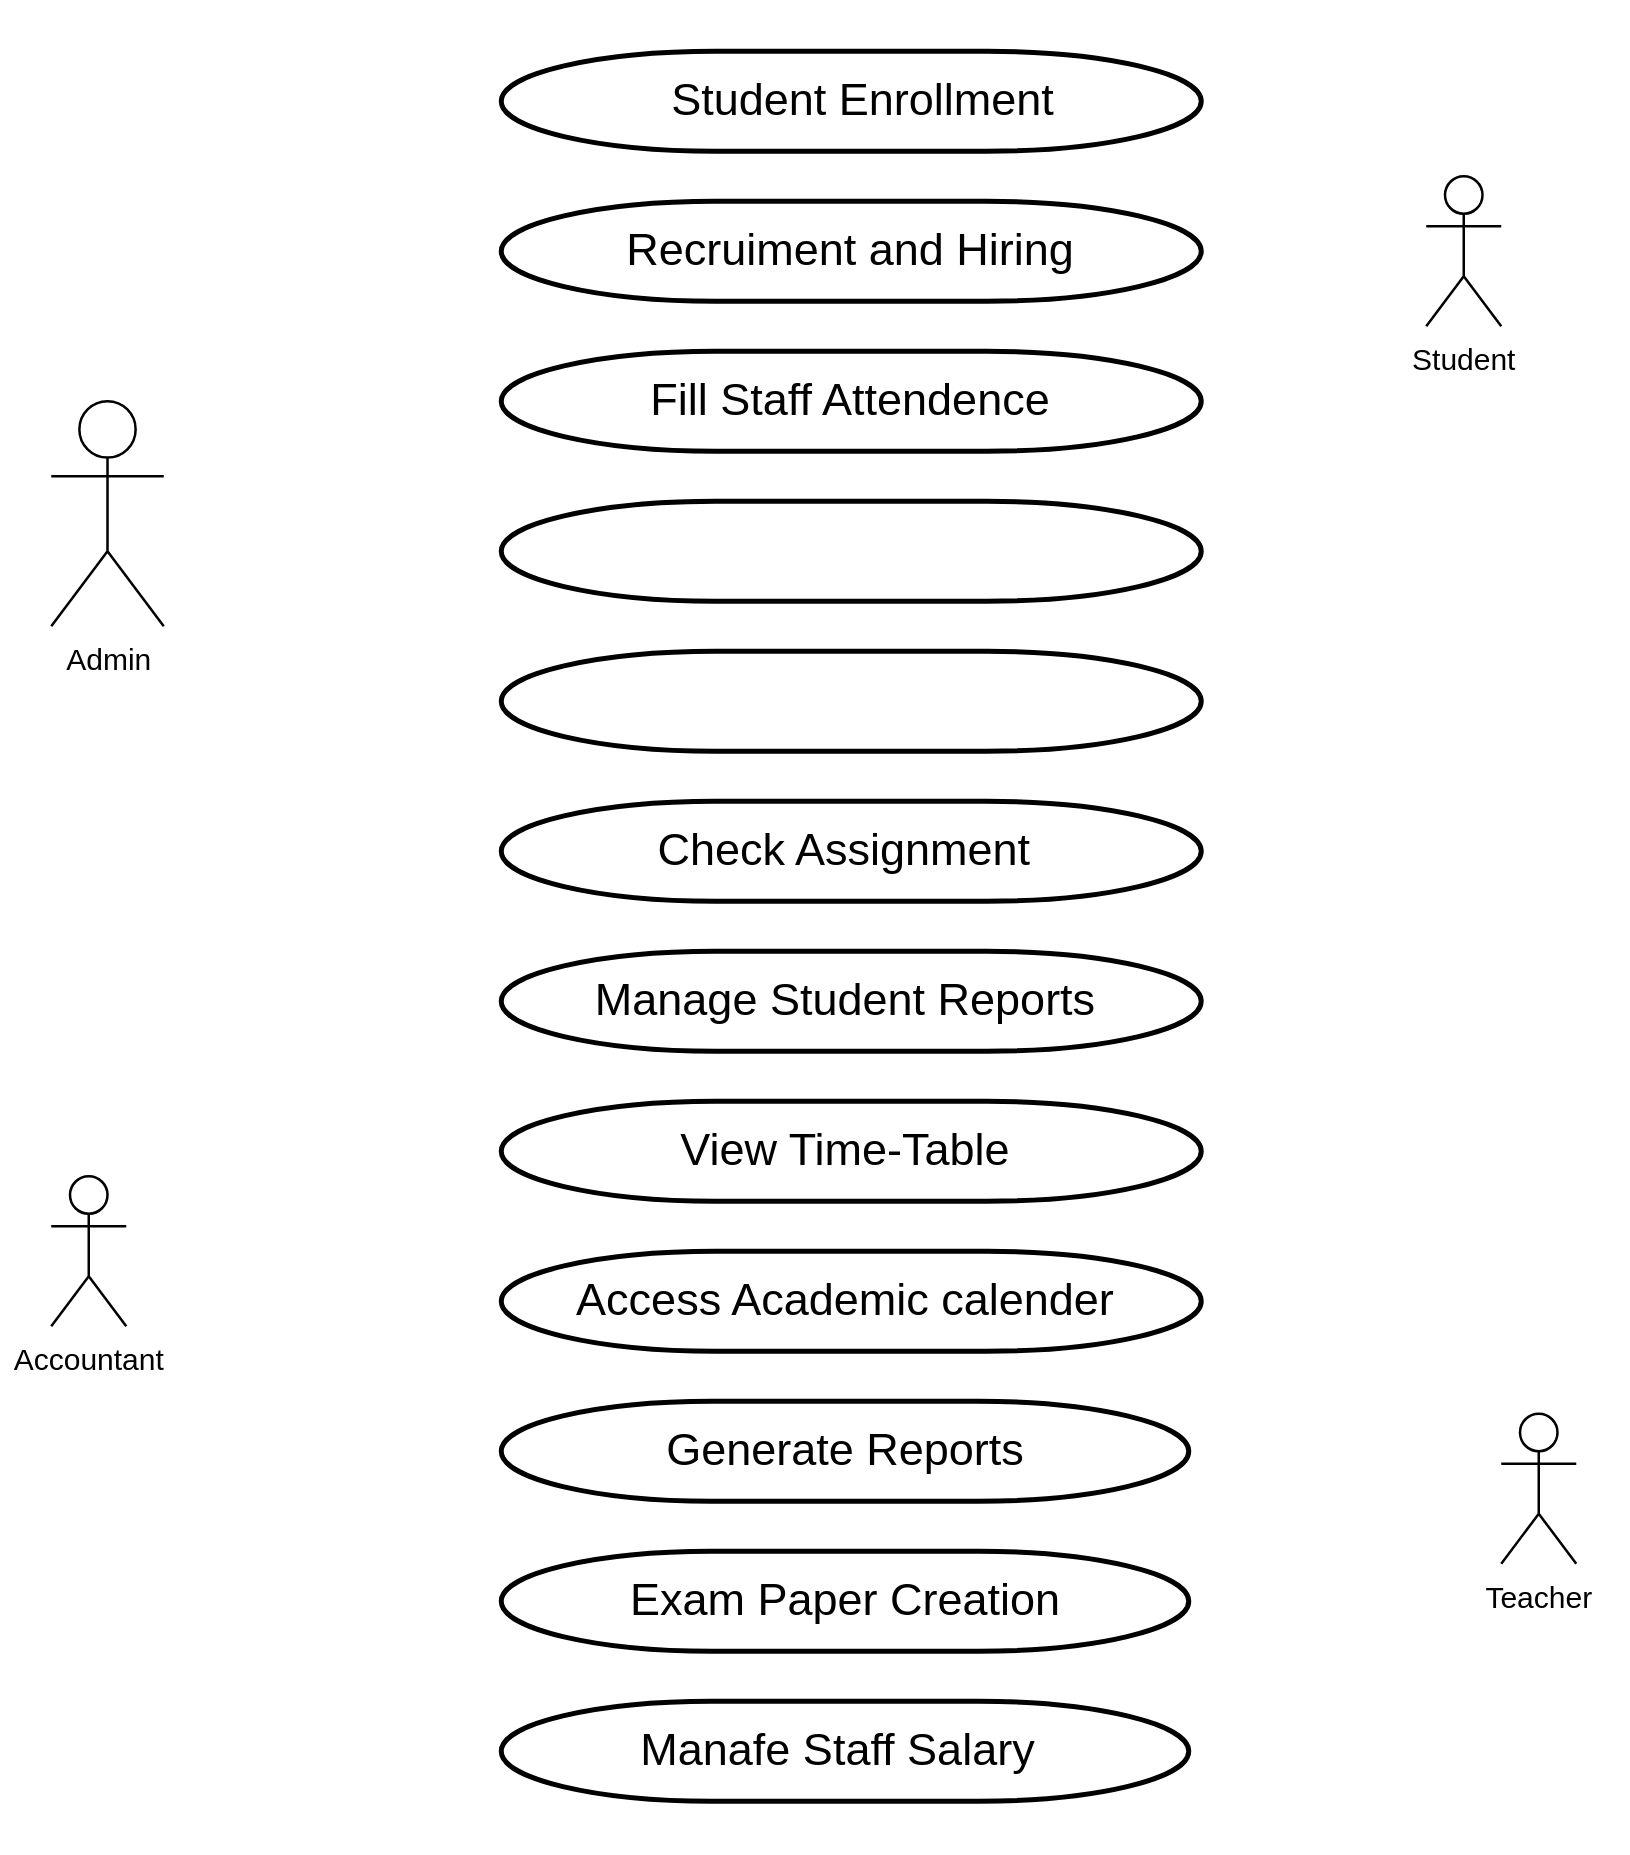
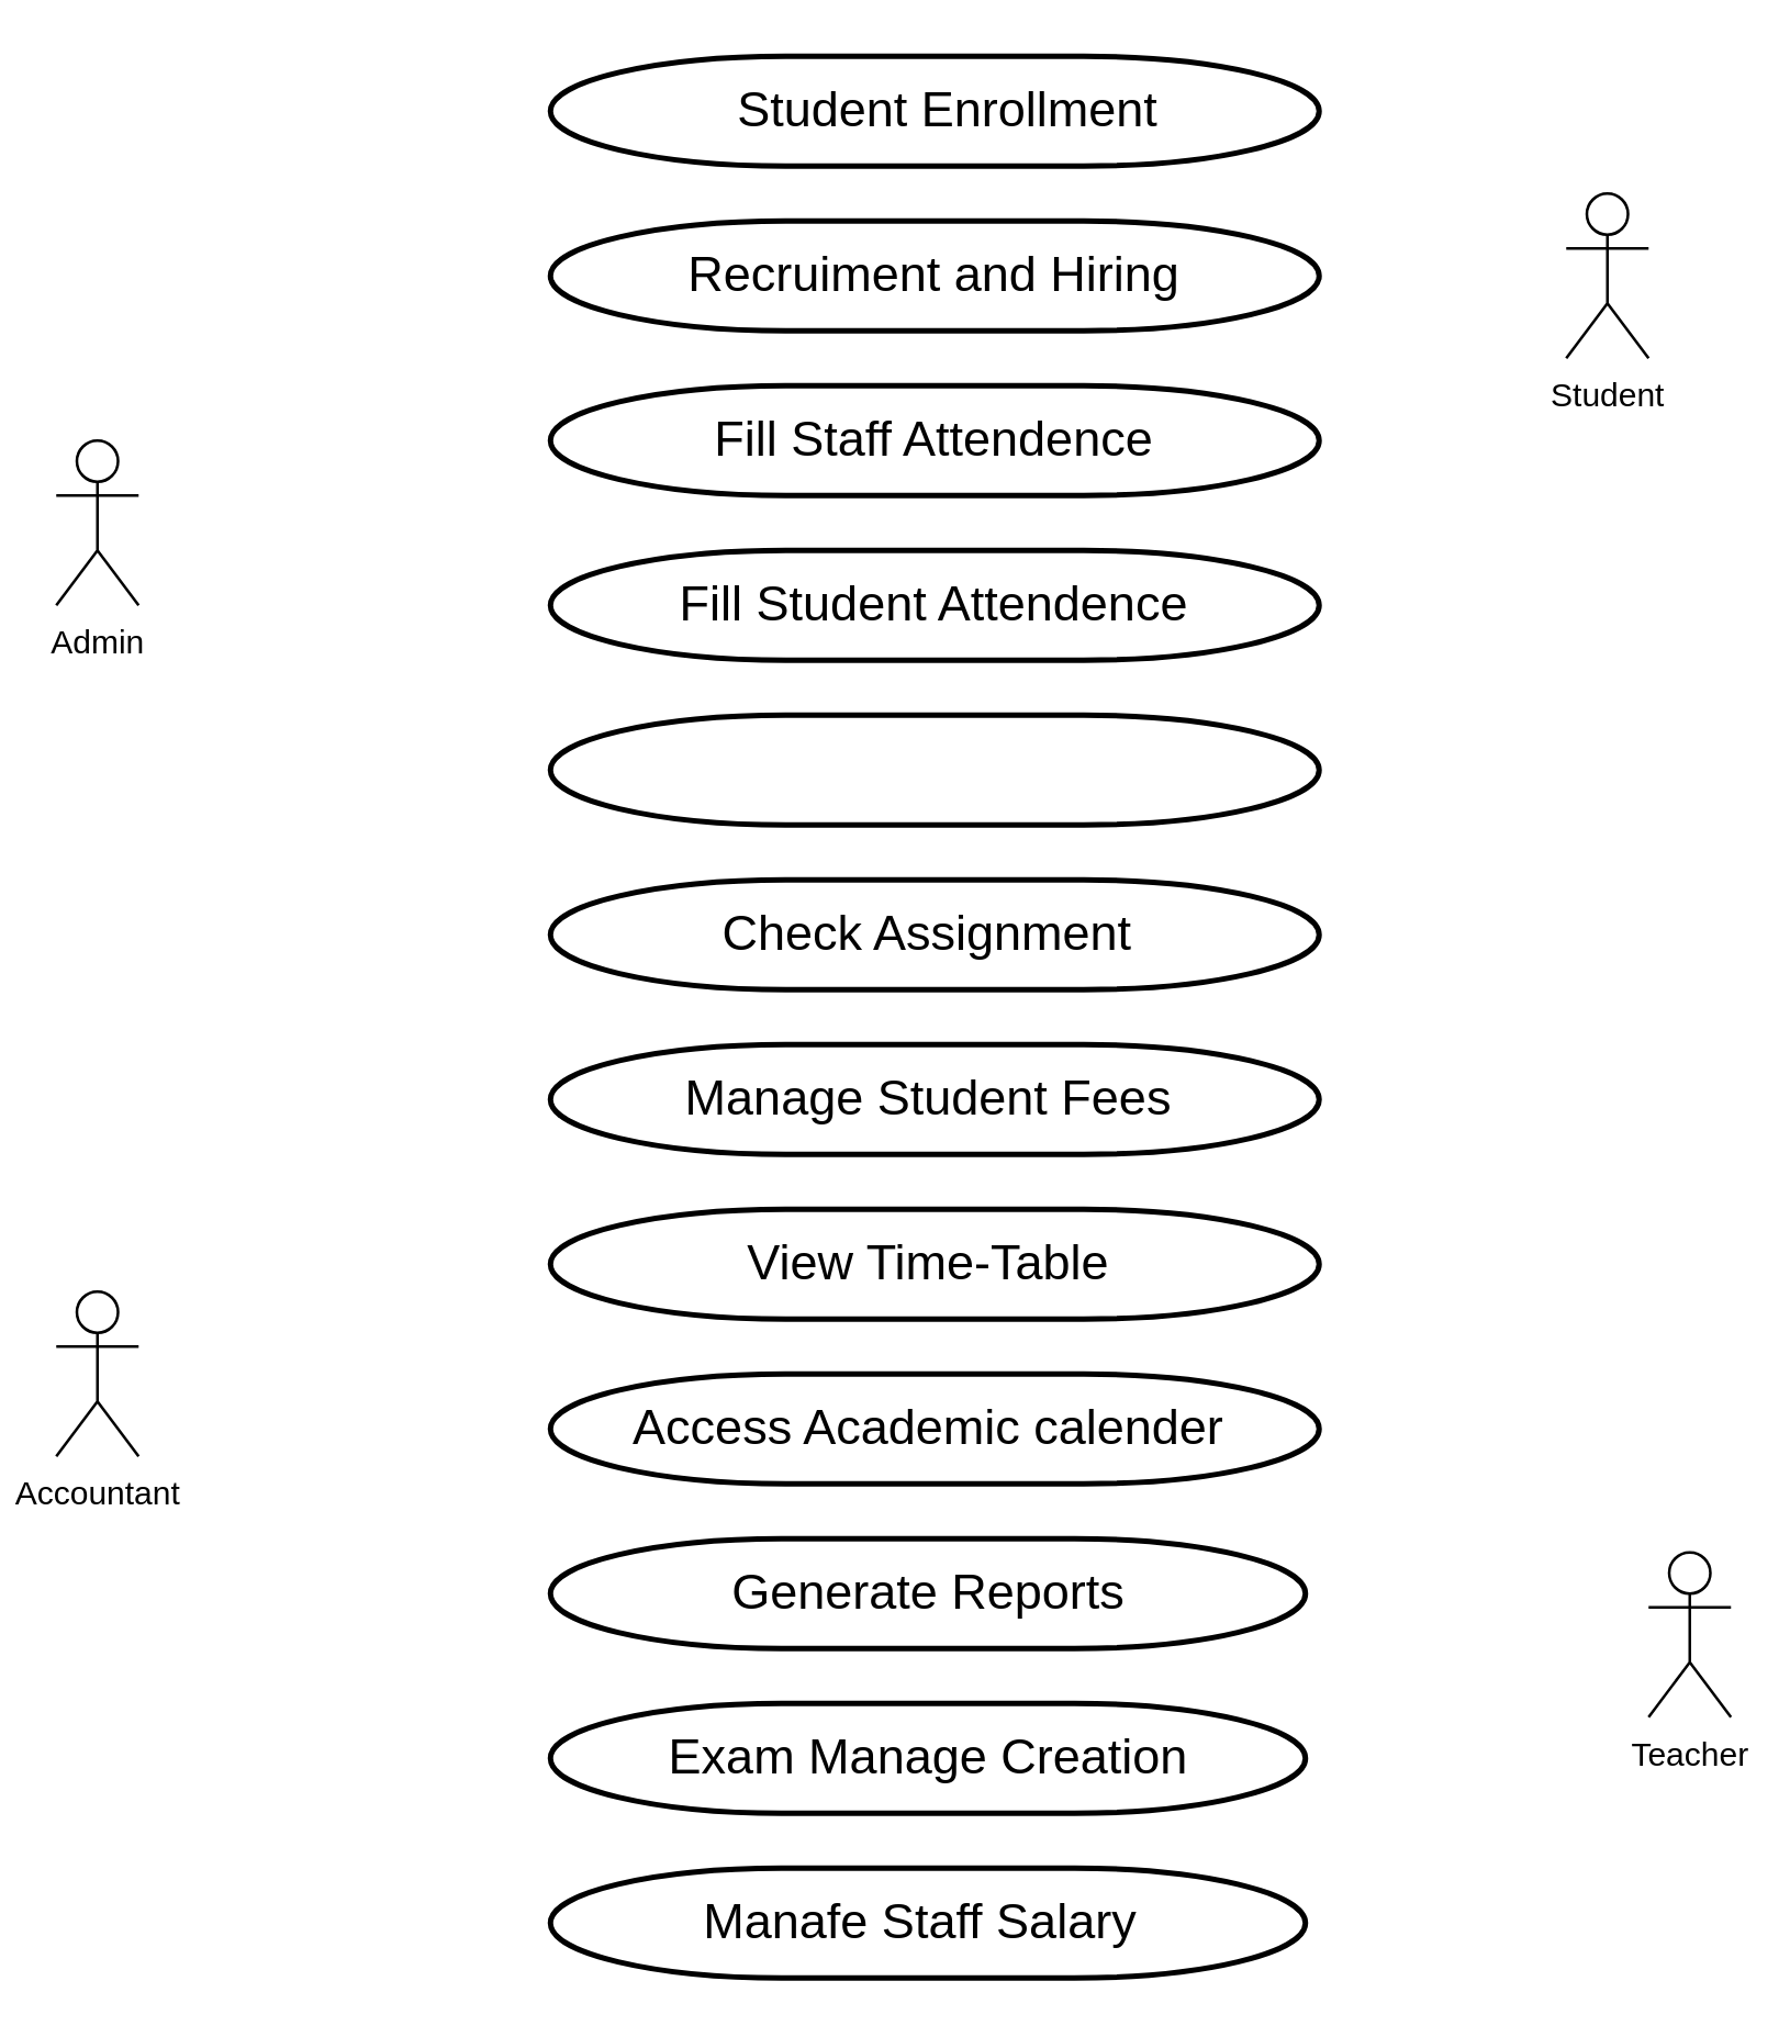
- <mxCell id="25" value="Admin" style="shape=umlActor;verticalLabelPosition=bottom;verticalAlign=top;html=1;outlineConnect=0;" vertex="1" parent="1"><mxGeometry x="20" y="160" width="45" height="90" as="geometry" /></mxCell>
+ <mxCell id="25" value="Admin" style="shape=umlActor;verticalLabelPosition=bottom;verticalAlign=top;html=1;outlineConnect=0;" vertex="1" parent="1"><mxGeometry x="20" y="160" width="30" height="60" as="geometry" /></mxCell>
+ <mxCell id="20" value="&lt;span style=&quot;font-size: 18px;&quot;&gt;Fill Student Attendence&lt;/span&gt;" style="text;strokeColor=none;align=center;fillColor=none;html=1;verticalAlign=middle;whiteSpace=wrap;rounded=0;" vertex="1" parent="1"><mxGeometry x="200" y="205" width="280" height="30" as="geometry" /></mxCell>
- <mxCell id="18" value="&lt;font style=&quot;font-size: 18px;&quot;&gt;Manage Student Reports&lt;/font&gt;" style="text;strokeColor=none;align=center;fillColor=none;html=1;verticalAlign=middle;whiteSpace=wrap;rounded=0;" vertex="1" parent="1"><mxGeometry x="197.5" y="385" width="280" height="30" as="geometry" /></mxCell>
+ <mxCell id="18" value="&lt;font style=&quot;font-size: 18px;&quot;&gt;Manage Student Fees&lt;/font&gt;" style="text;strokeColor=none;align=center;fillColor=none;html=1;verticalAlign=middle;whiteSpace=wrap;rounded=0;" vertex="1" parent="1"><mxGeometry x="197.5" y="385" width="280" height="30" as="geometry" /></mxCell>
- <mxCell id="24" value="&lt;font style=&quot;font-size: 18px;&quot;&gt;Exam Paper Creation&lt;/font&gt;" style="text;strokeColor=none;align=center;fillColor=none;html=1;verticalAlign=middle;whiteSpace=wrap;rounded=0;" vertex="1" parent="1"><mxGeometry x="197.5" y="625" width="280" height="30" as="geometry" /></mxCell>
+ <mxCell id="24" value="&lt;font style=&quot;font-size: 18px;&quot;&gt;Exam Manage Creation&lt;/font&gt;" style="text;strokeColor=none;align=center;fillColor=none;html=1;verticalAlign=middle;whiteSpace=wrap;rounded=0;" vertex="1" parent="1"><mxGeometry x="197.5" y="625" width="280" height="30" as="geometry" /></mxCell>
